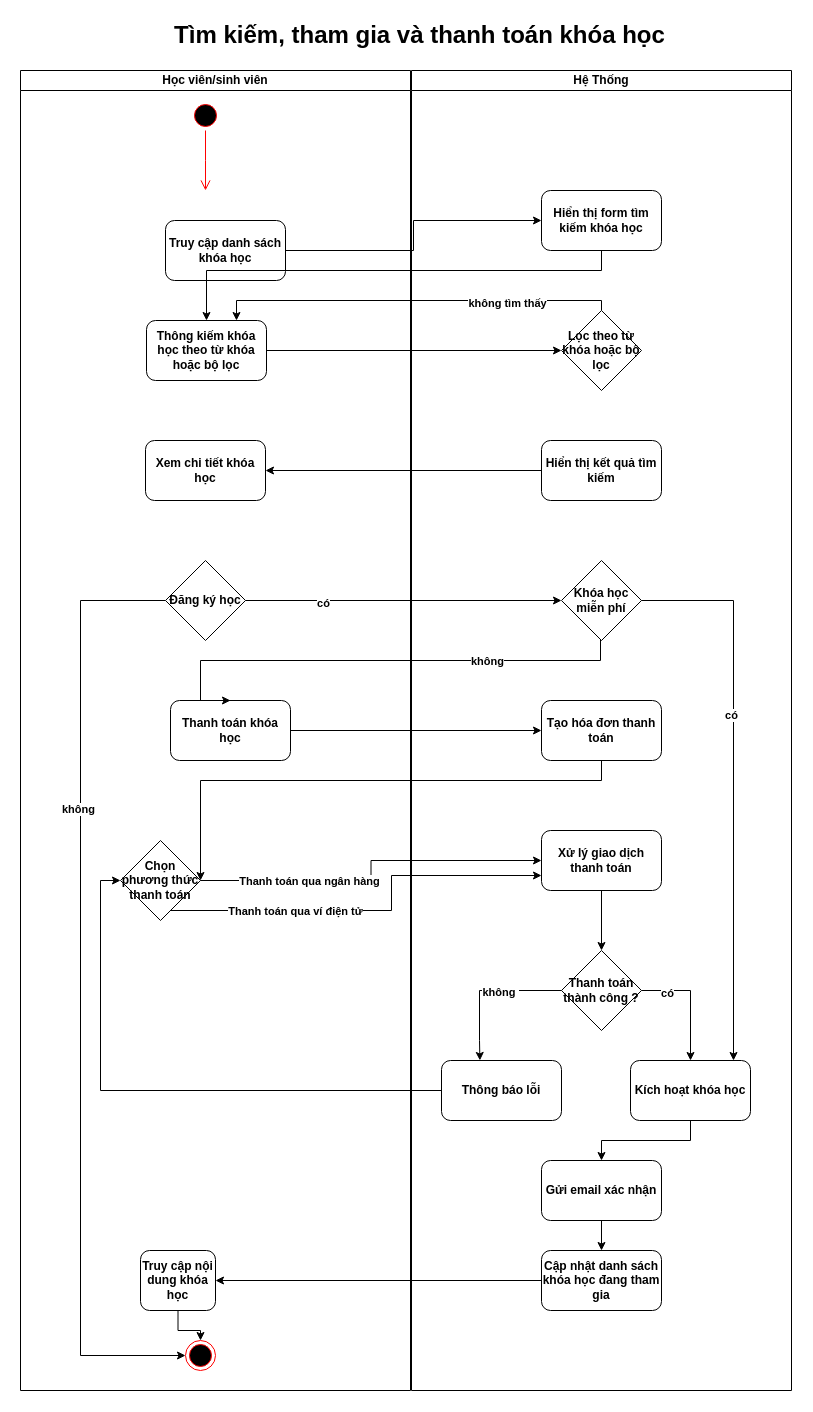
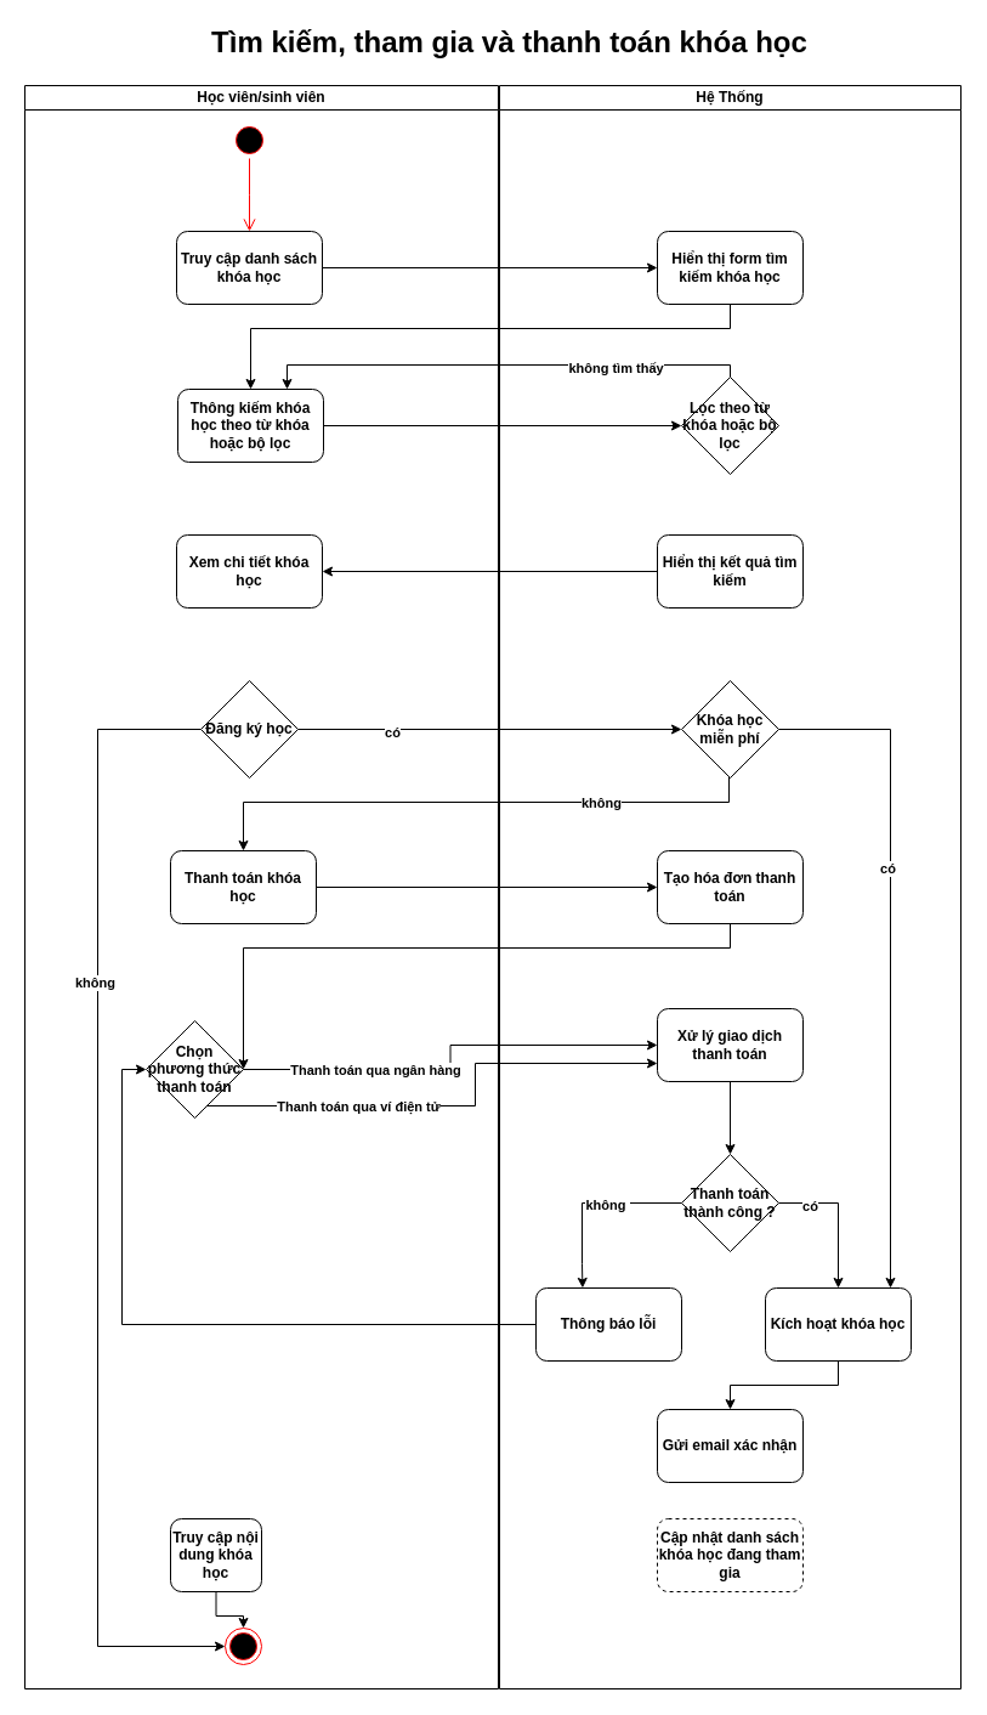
- <mxCell id="5" value="Truy cập danh sách khóa học" style="rounded=1;whiteSpace=wrap;html=1;fontStyle=1" parent="2" vertex="1"><mxGeometry x="145" y="150" width="120" height="60" as="geometry" /></mxCell>
+ <mxCell id="5" value="Truy cập danh sách khóa học" style="rounded=1;whiteSpace=wrap;html=1;fontStyle=1" parent="2" vertex="1"><mxGeometry x="125" y="120" width="120" height="60" as="geometry" /></mxCell>
- <mxCell id="10" value="Thanh toán khóa học" style="rounded=1;whiteSpace=wrap;html=1;fontStyle=1" parent="2" vertex="1"><mxGeometry x="150" y="630" width="120" height="60" as="geometry" /></mxCell>
+ <mxCell id="10" value="Thanh toán khóa học" style="rounded=1;whiteSpace=wrap;html=1;fontStyle=1" parent="2" vertex="1"><mxGeometry x="120" y="630" width="120" height="60" as="geometry" /></mxCell>
- <mxCell id="38" style="edgeStyle=orthogonalEdgeStyle;rounded=0;orthogonalLoop=1;jettySize=auto;html=1;entryX=0.5;entryY=0;entryDx=0;entryDy=0;fontStyle=1" parent="15" source="39" target="40" edge="1"><mxGeometry relative="1" as="geometry" /></mxCell>
- <mxCell id="55" style="edgeStyle=orthogonalEdgeStyle;rounded=0;orthogonalLoop=1;jettySize=auto;html=1;fontStyle=1" parent="1" source="40" target="13" edge="1"><mxGeometry relative="1" as="geometry" /></mxCell>
- <mxCell id="40" value="Cập nhật danh sách khóa học đang tham gia" style="rounded=1;whiteSpace=wrap;html=1;fontStyle=1" parent="15" vertex="1"><mxGeometry x="130" y="1180" width="120" height="60" as="geometry" /></mxCell>
+ <mxCell id="40" value="Cập nhật danh sách khóa học đang tham gia" style="rounded=1;whiteSpace=wrap;html=1;fontStyle=1;dashed=1;" parent="15" vertex="1"><mxGeometry x="130" y="1180" width="120" height="60" as="geometry" /></mxCell>
